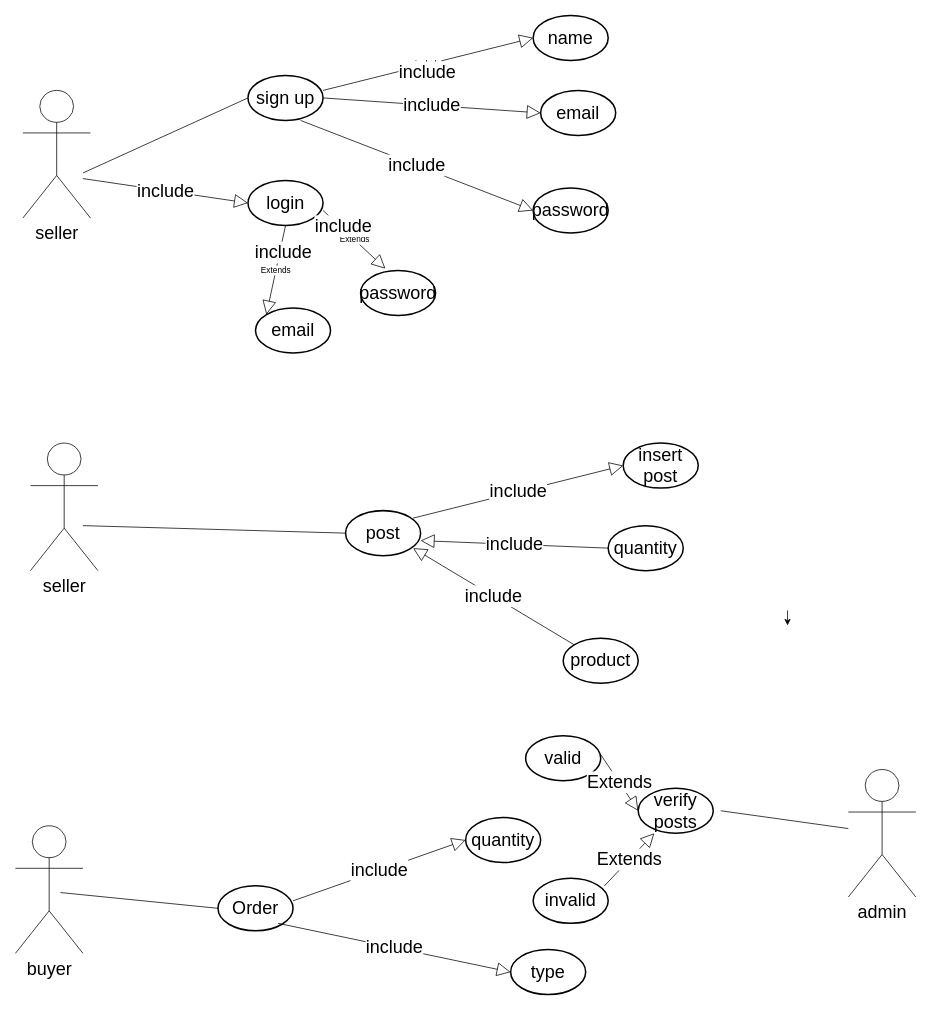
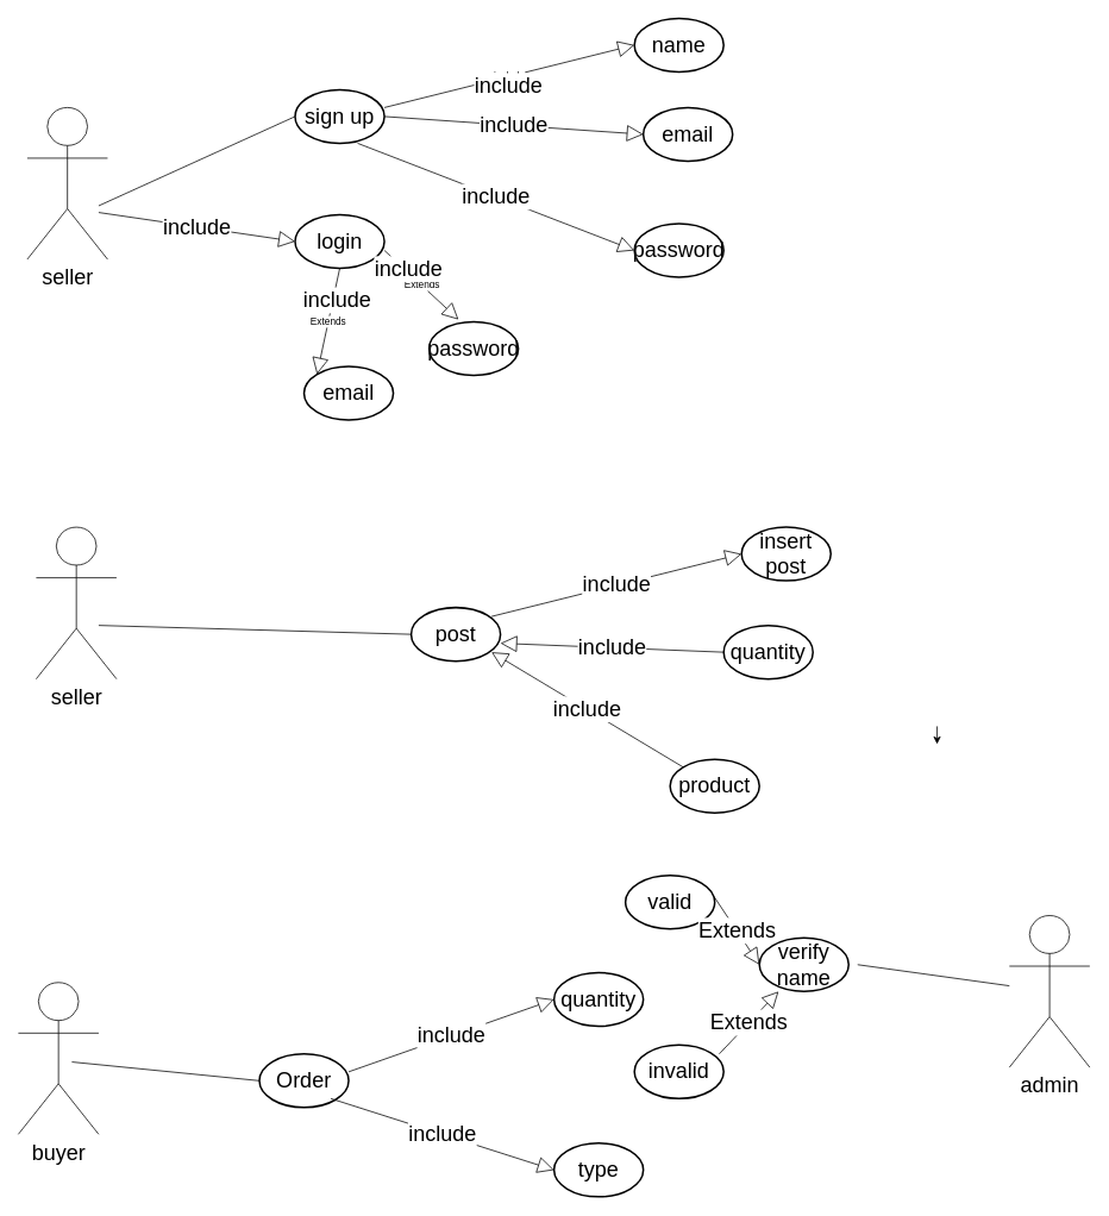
- <mxCell id="30" value="&lt;font style=&quot;font-size: 24px&quot;&gt;verify posts&lt;/font&gt;" style="strokeWidth=2;html=1;shape=mxgraph.flowchart.start_1;whiteSpace=wrap;" vertex="1" parent="1"><mxGeometry x="850" y="1050" width="100" height="60" as="geometry" /></mxCell>
+ <mxCell id="30" value="&lt;font style=&quot;font-size: 24px&quot;&gt;verify name&lt;/font&gt;" style="strokeWidth=2;html=1;shape=mxgraph.flowchart.start_1;whiteSpace=wrap;" vertex="1" parent="1"><mxGeometry x="850" y="1050" width="100" height="60" as="geometry" /></mxCell>
- <mxCell id="15" value="&lt;font style=&quot;font-size: 24px&quot;&gt;type&lt;/font&gt;" style="strokeWidth=2;html=1;shape=mxgraph.flowchart.start_1;whiteSpace=wrap;" vertex="1" parent="1"><mxGeometry x="680" y="1265" width="100" height="60" as="geometry" /></mxCell>
+ <mxCell id="15" value="&lt;font style=&quot;font-size: 24px&quot;&gt;type&lt;/font&gt;" style="strokeWidth=2;html=1;shape=mxgraph.flowchart.start_1;whiteSpace=wrap;" vertex="1" parent="1"><mxGeometry x="620" y="1280" width="100" height="60" as="geometry" /></mxCell>
